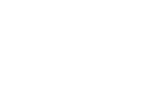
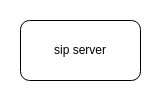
+ <mxCell id="2" value="&lt;div&gt;sip server&lt;/div&gt;" style="rounded=1;whiteSpace=wrap;html=1;" vertex="1" parent="1"><mxGeometry x="20" y="20" width="120" height="60" as="geometry" /></mxCell>
